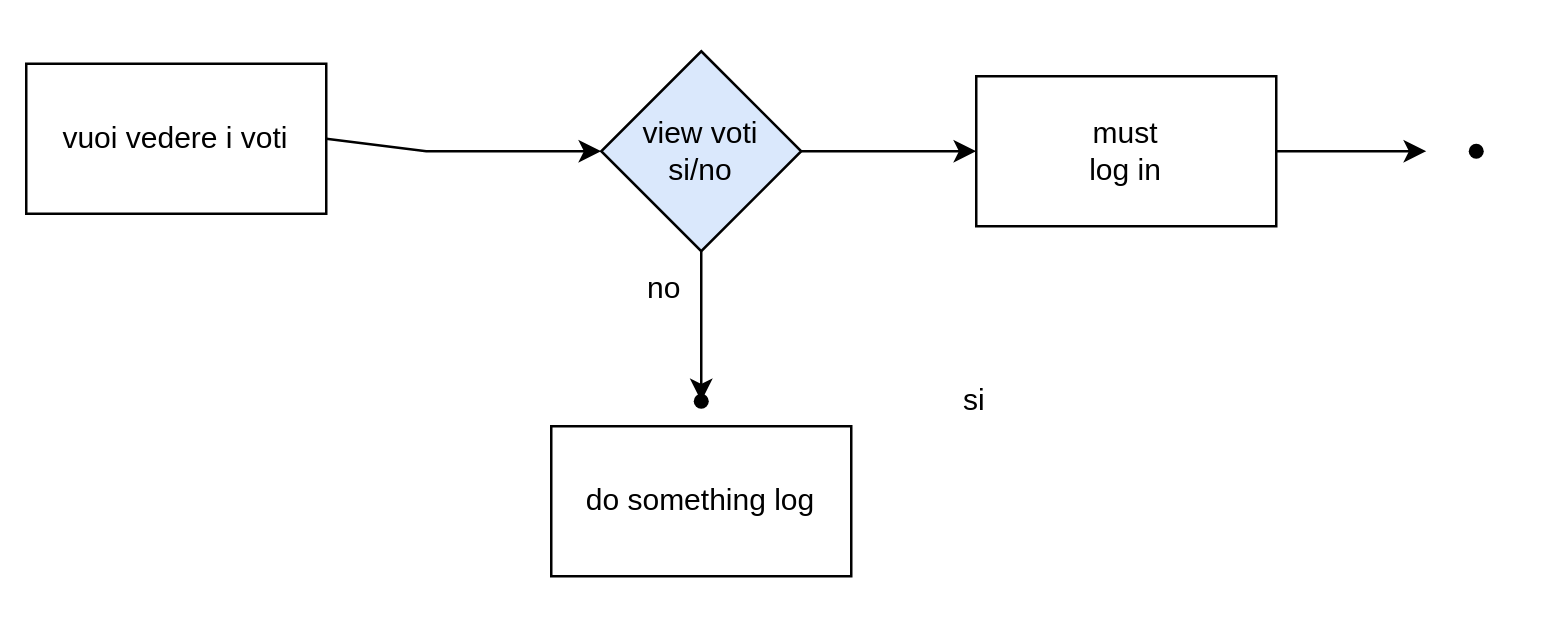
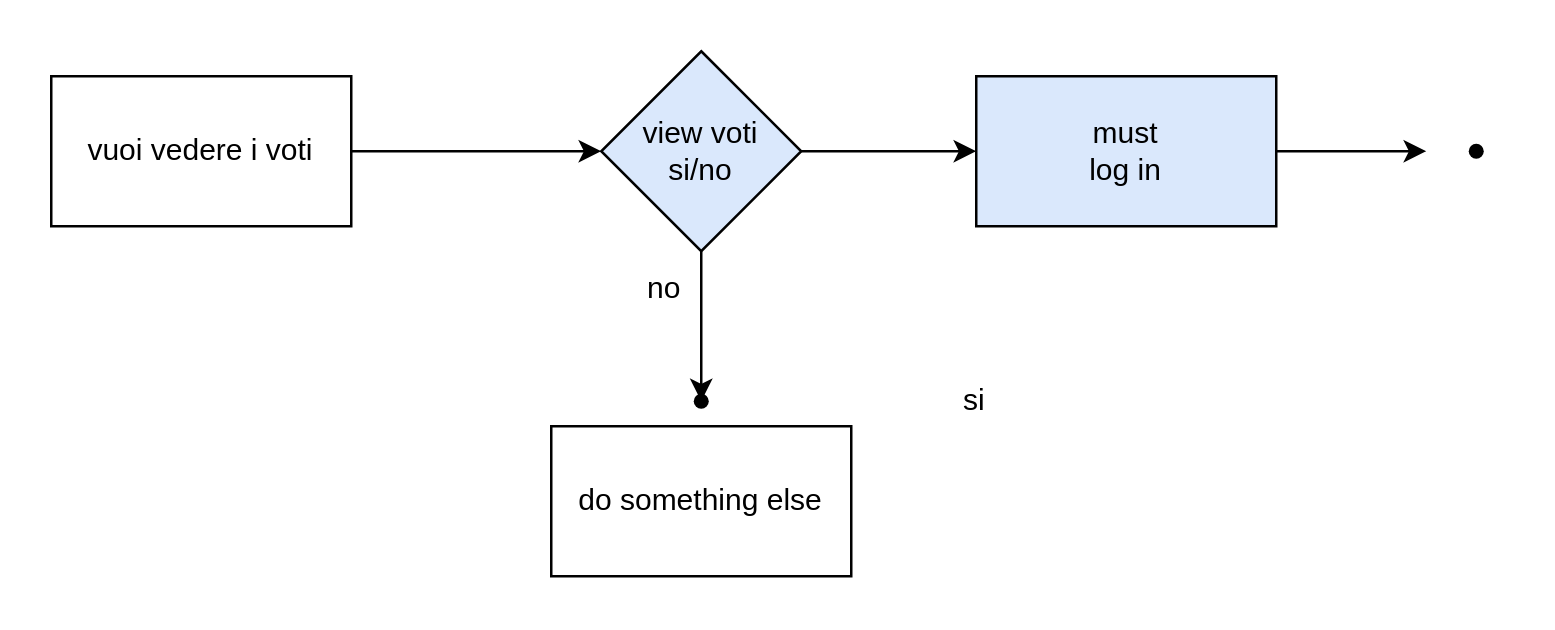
- <mxCell id="2" value="vuoi vedere i voti" style="rounded=0;whiteSpace=wrap;html=1;" vertex="1" parent="1"><mxGeometry x="10" y="25" width="120" height="60" as="geometry" /></mxCell>
+ <mxCell id="2" value="vuoi vedere i voti" style="rounded=0;whiteSpace=wrap;html=1;" vertex="1" parent="1"><mxGeometry x="20" y="30" width="120" height="60" as="geometry" /></mxCell>
- <mxCell id="10" value="must&lt;br&gt;log in" style="rounded=0;whiteSpace=wrap;html=1;" vertex="1" parent="1"><mxGeometry x="390" y="30" width="120" height="60" as="geometry" /></mxCell>
+ <mxCell id="10" value="must&lt;br&gt;log in" style="rounded=0;whiteSpace=wrap;html=1;fillColor=#dae8fc;" vertex="1" parent="1"><mxGeometry x="390" y="30" width="120" height="60" as="geometry" /></mxCell>
- <mxCell id="13" value="do something log" style="rounded=0;whiteSpace=wrap;html=1;" vertex="1" parent="1"><mxGeometry x="220" y="170" width="120" height="60" as="geometry" /></mxCell>
+ <mxCell id="13" value="do something else" style="rounded=0;whiteSpace=wrap;html=1;" vertex="1" parent="1"><mxGeometry x="220" y="170" width="120" height="60" as="geometry" /></mxCell>
